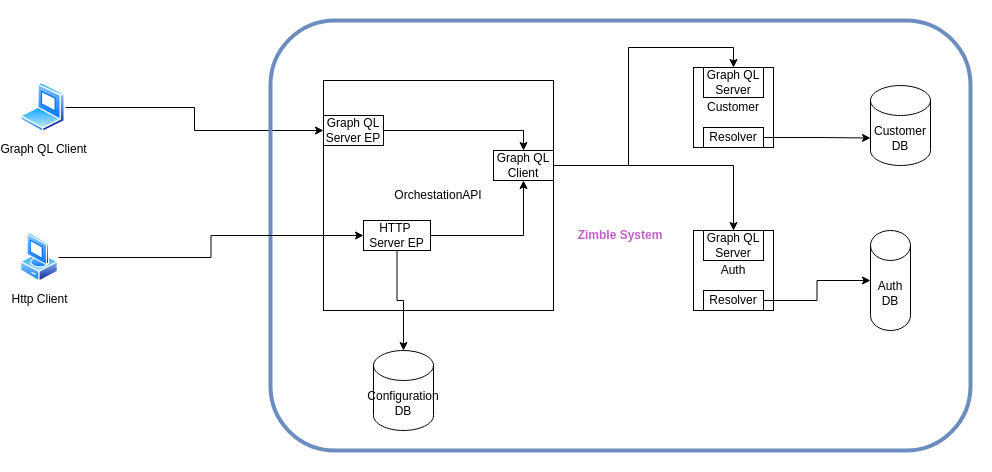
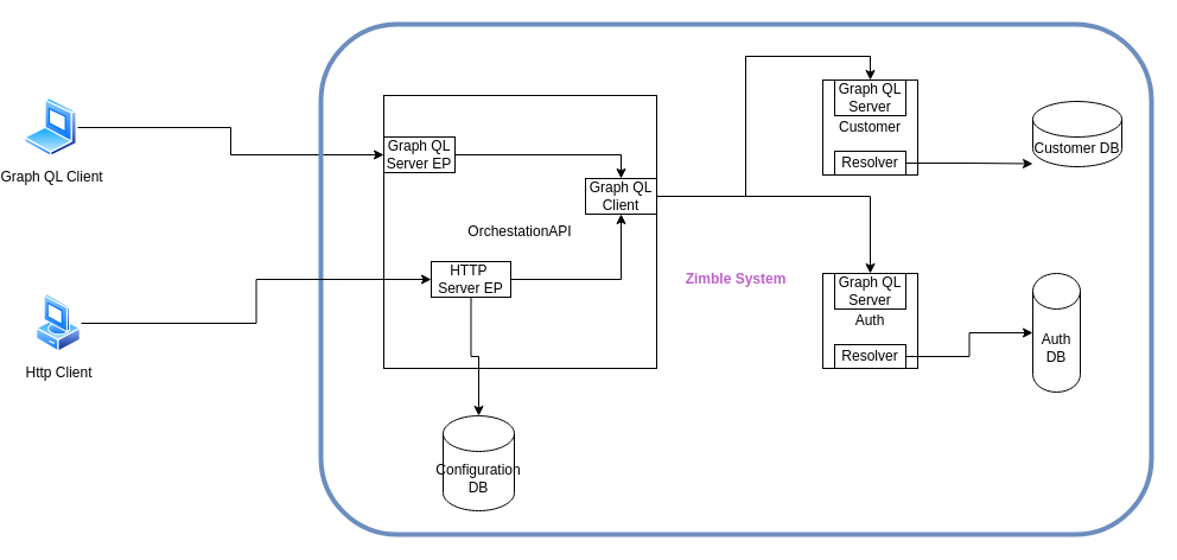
- <mxCell id="9" value="Customer DB" style="shape=cylinder3;whiteSpace=wrap;html=1;boundedLbl=1;backgroundOutline=1;size=15;" vertex="1" parent="1"><mxGeometry x="870" y="85" width="60" height="80" as="geometry" /></mxCell>
+ <mxCell id="9" value="Customer DB" style="shape=cylinder3;whiteSpace=wrap;html=1;boundedLbl=1;backgroundOutline=1;size=15;" vertex="1" parent="1"><mxGeometry x="870" y="85" width="75" height="55" as="geometry" /></mxCell>
- <mxCell id="25" value="Http Client" style="aspect=fixed;perimeter=ellipsePerimeter;html=1;align=center;shadow=0;dashed=0;spacingTop=3;image;image=img/lib/active_directory/vista_client.svg;" vertex="1" parent="1"><mxGeometry x="20" y="232" width="38" height="50" as="geometry" /></mxCell>
+ <mxCell id="25" value="Http Client" style="aspect=fixed;perimeter=ellipsePerimeter;html=1;align=center;shadow=0;dashed=0;spacingTop=3;image;image=img/lib/active_directory/vista_client.svg;" vertex="1" parent="1"><mxGeometry x="30" y="247" width="38" height="50" as="geometry" /></mxCell>
